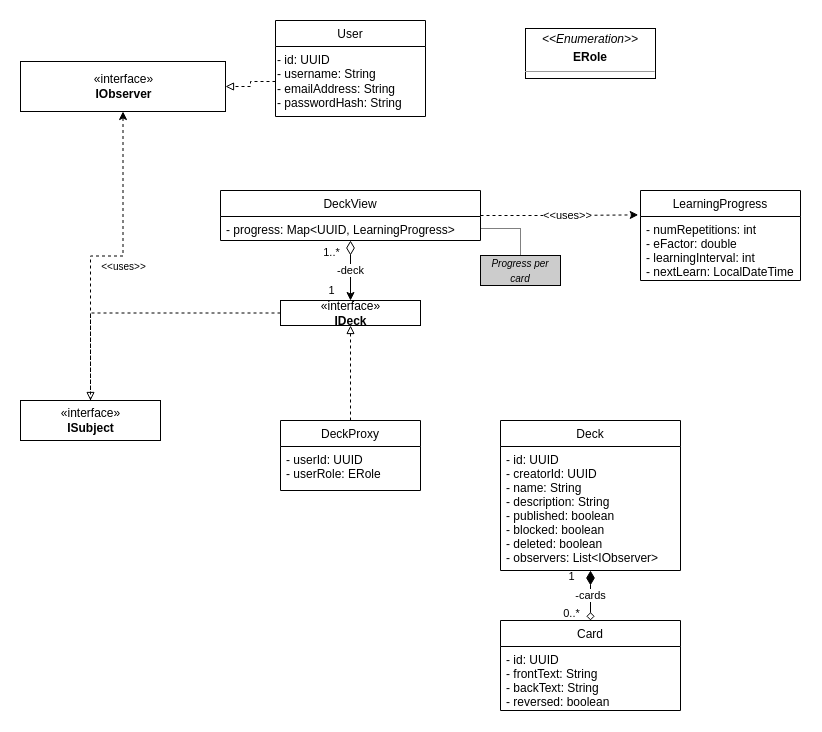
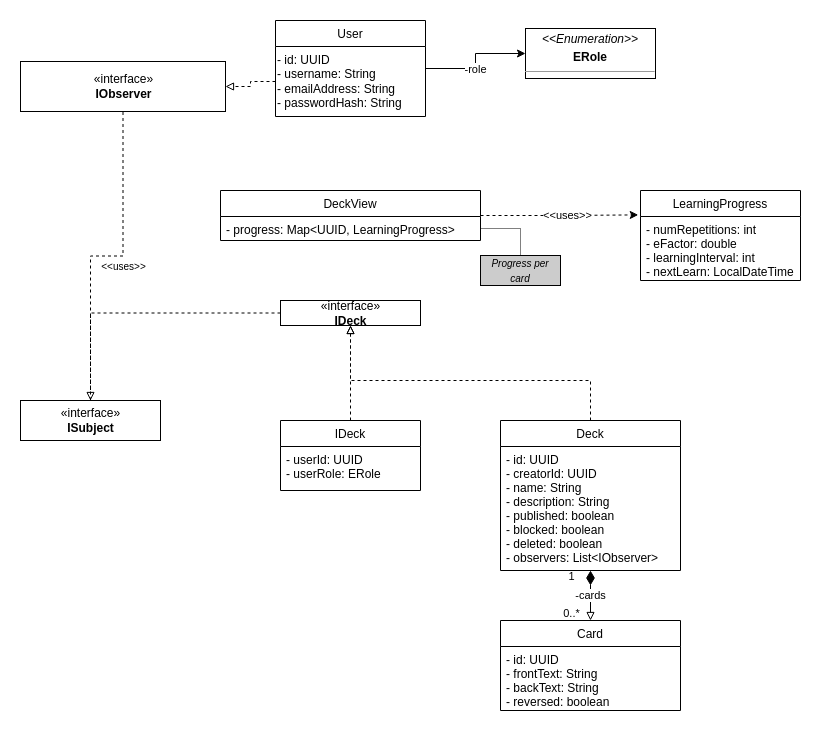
+ <mxCell id="17" style="edgeStyle=orthogonalEdgeStyle;rounded=0;orthogonalLoop=1;jettySize=auto;html=1;" parent="1" source="19" target="35" edge="1"><mxGeometry relative="1" as="geometry" /></mxCell>
+ <mxCell id="18" value="-role" style="edgeLabel;html=1;align=center;verticalAlign=middle;resizable=0;points=[];" parent="17" vertex="1" connectable="0"><mxGeometry x="-0.145" y="-2" relative="1" as="geometry"><mxPoint y="-2" as="offset" /></mxGeometry></mxCell>
- <mxCell id="32" style="edgeStyle=orthogonalEdgeStyle;rounded=0;orthogonalLoop=1;jettySize=auto;html=1;dashed=1;fontSize=10;startArrow=none;startFill=0;endArrow=classic;endFill=1;startSize=12;" parent="1" source="34" target="30" edge="1"><mxGeometry relative="1" as="geometry" /></mxCell>
+ <mxCell id="32" style="edgeStyle=orthogonalEdgeStyle;rounded=0;orthogonalLoop=1;jettySize=auto;html=1;dashed=1;fontSize=10;startArrow=none;startFill=0;endArrow=none;endFill=1;startSize=12;" parent="1" source="34" target="30" edge="1"><mxGeometry relative="1" as="geometry" /></mxCell>
- <mxCell id="21" value="-deck" style="edgeStyle=orthogonalEdgeStyle;rounded=0;orthogonalLoop=1;jettySize=auto;html=1;entryX=0.5;entryY=0;entryDx=0;entryDy=0;startArrow=diamondThin;startFill=0;endArrow=classic;endFill=1;startSize=12;" parent="1" source="26" target="14" edge="1"><mxGeometry relative="1" as="geometry"><mxPoint as="offset" /></mxGeometry></mxCell>
- <mxCell id="22" value="1..*" style="edgeLabel;html=1;align=center;verticalAlign=middle;resizable=0;points=[];" parent="21" vertex="1" connectable="0"><mxGeometry x="-0.733" y="-1" relative="1" as="geometry"><mxPoint x="-19" y="3" as="offset" /></mxGeometry></mxCell>
- <mxCell id="23" value="1" style="edgeLabel;html=1;align=center;verticalAlign=middle;resizable=0;points=[];" parent="21" vertex="1" connectable="0"><mxGeometry x="0.733" y="-2" relative="1" as="geometry"><mxPoint x="-18" y="-3" as="offset" /></mxGeometry></mxCell>
+ <mxCell id="7" style="edgeStyle=orthogonalEdgeStyle;rounded=0;orthogonalLoop=1;jettySize=auto;html=1;entryX=0.5;entryY=1;entryDx=0;entryDy=0;dashed=1;startArrow=none;startFill=0;endArrow=block;endFill=0;startSize=12;exitX=0.5;exitY=0;exitDx=0;exitDy=0;" parent="1" source="8" target="14" edge="1"><mxGeometry relative="1" as="geometry"><Array as="points"><mxPoint x="590" y="380" /><mxPoint x="350" y="380" /></Array></mxGeometry></mxCell>
- <mxCell id="12" value="DeckProxy" style="swimlane;fontStyle=0;childLayout=stackLayout;horizontal=1;startSize=26;fillColor=none;horizontalStack=0;resizeParent=1;resizeParentMax=0;resizeLast=0;collapsible=1;marginBottom=0;" parent="1" vertex="1"><mxGeometry x="280" y="420" width="140" height="70" as="geometry" /></mxCell>
+ <mxCell id="12" value="IDeck" style="swimlane;fontStyle=0;childLayout=stackLayout;horizontal=1;startSize=26;fillColor=none;horizontalStack=0;resizeParent=1;resizeParentMax=0;resizeLast=0;collapsible=1;marginBottom=0;" parent="1" vertex="1"><mxGeometry x="280" y="420" width="140" height="70" as="geometry" /></mxCell>
- <mxCell id="4" value="-cards" style="edgeStyle=orthogonalEdgeStyle;rounded=0;orthogonalLoop=1;jettySize=auto;html=1;entryX=0.5;entryY=0;entryDx=0;entryDy=0;startArrow=diamondThin;startFill=1;endArrow=diamond;endFill=0;startSize=12;" parent="1" source="8" target="2" edge="1"><mxGeometry relative="1" as="geometry"><mxPoint as="offset" /></mxGeometry></mxCell>
+ <mxCell id="4" value="-cards" style="edgeStyle=orthogonalEdgeStyle;rounded=0;orthogonalLoop=1;jettySize=auto;html=1;entryX=0.5;entryY=0;entryDx=0;entryDy=0;startArrow=diamondThin;startFill=1;endArrow=block;endFill=0;startSize=12;" parent="1" source="8" target="2" edge="1"><mxGeometry relative="1" as="geometry"><mxPoint as="offset" /></mxGeometry></mxCell>
